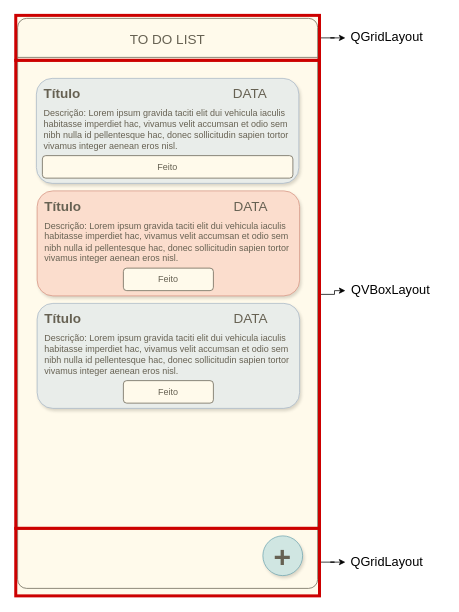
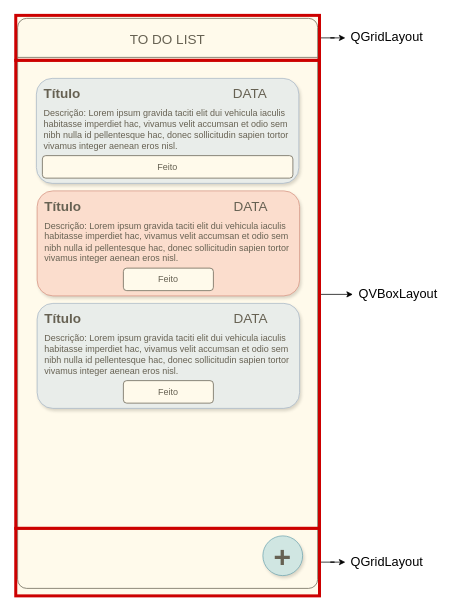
- <mxCell id="26" value="QVBoxLayout" style="text;html=1;align=center;verticalAlign=middle;resizable=0;points=[];autosize=1;strokeColor=none;fillColor=none;fontSize=17;" vertex="1" parent="1"><mxGeometry x="460" y="372" width="120" height="30" as="geometry" /></mxCell>
+ <mxCell id="26" value="QVBoxLayout" style="text;html=1;align=center;verticalAlign=middle;resizable=0;points=[];autosize=1;strokeColor=none;fillColor=none;fontSize=17;" vertex="1" parent="1"><mxGeometry x="470" y="377" width="120" height="30" as="geometry" /></mxCell>
